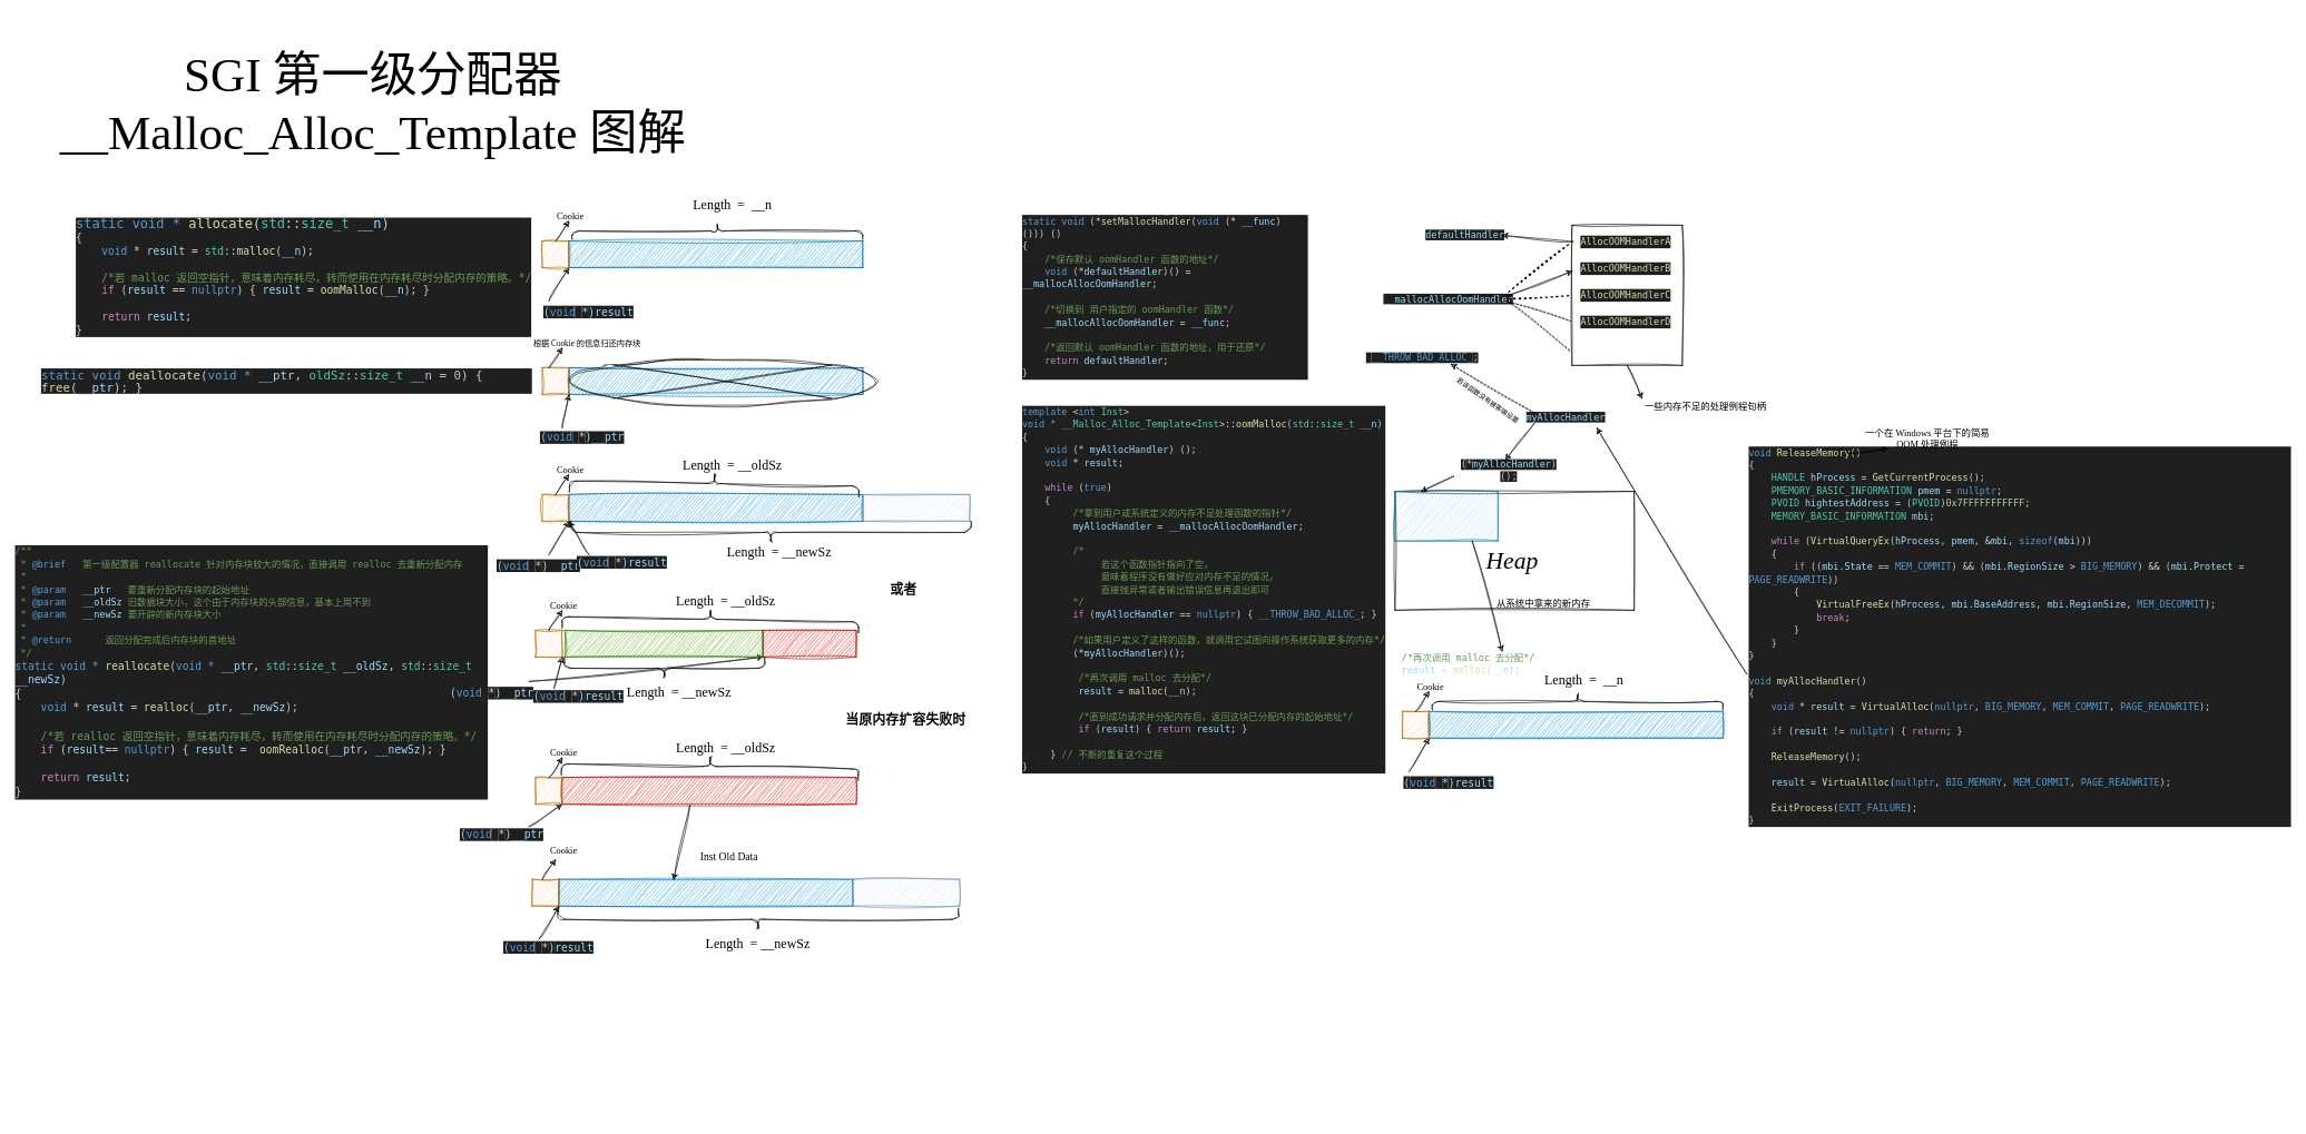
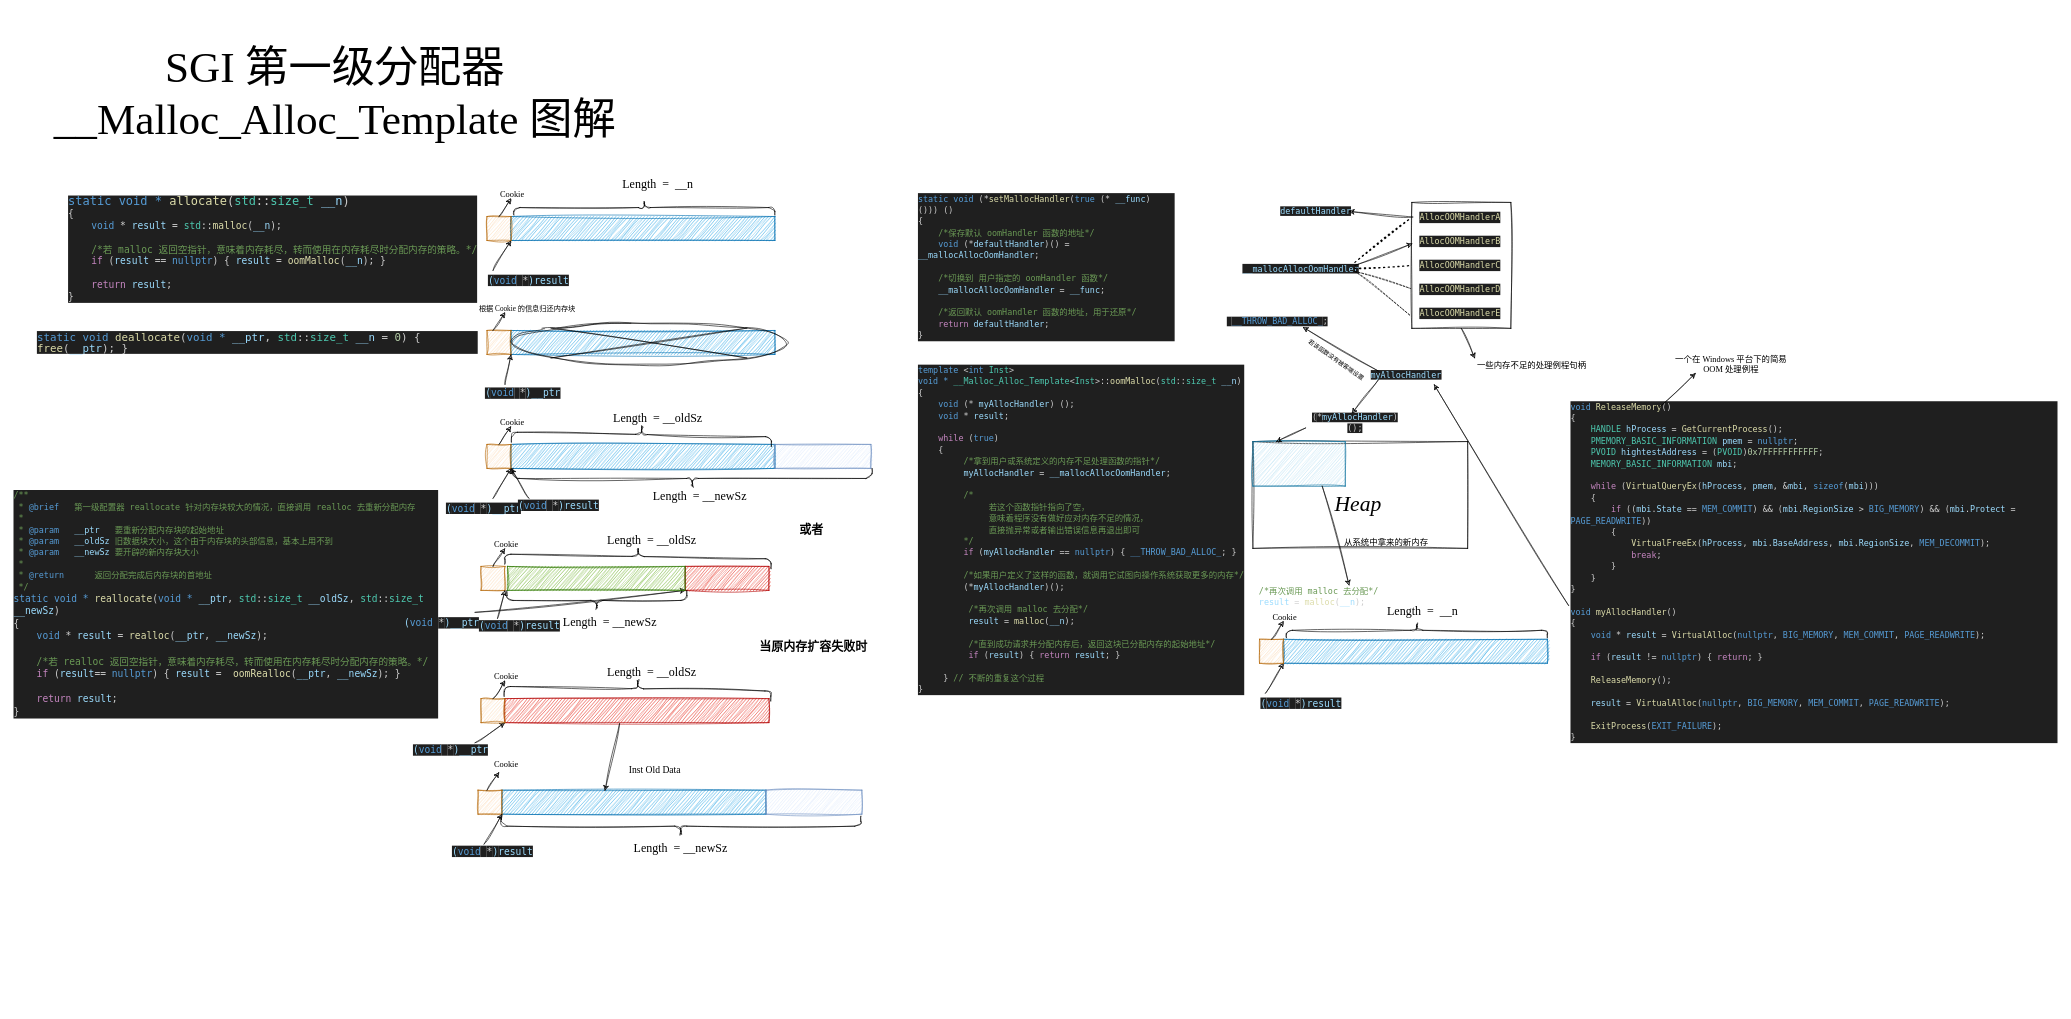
- <mxCell id="68" value="&lt;br&gt;&lt;div style=&quot;color: rgb(204, 204, 204); background-color: rgb(31, 31, 31); font-family: Consolas, 微软雅黑, monospace, Consolas, &amp;quot;Courier New&amp;quot;, monospace; font-weight: normal; font-size: 14px; line-height: 19px;&quot;&gt;&lt;div&gt;&lt;span style=&quot;color: #569cd6;&quot;&gt;static&lt;/span&gt;&lt;span style=&quot;color: #cccccc;&quot;&gt; &lt;/span&gt;&lt;span style=&quot;color: #569cd6;&quot;&gt;void&lt;/span&gt;&lt;span style=&quot;color: #cccccc;&quot;&gt; (&lt;/span&gt;&lt;span style=&quot;color: #d4d4d4;&quot;&gt;*&lt;/span&gt;&lt;span style=&quot;color: #dcdcaa;&quot;&gt;setMallocHandler&lt;/span&gt;&lt;span style=&quot;color: #cccccc;&quot;&gt;(&lt;/span&gt;&lt;span style=&quot;color: #569cd6;&quot;&gt;void&lt;/span&gt;&lt;span style=&quot;color: #cccccc;&quot;&gt; (&lt;/span&gt;&lt;span style=&quot;color: #d4d4d4;&quot;&gt;*&lt;/span&gt;&lt;span style=&quot;color: #cccccc;&quot;&gt; &lt;/span&gt;&lt;span style=&quot;color: #9cdcfe;&quot;&gt;__func&lt;/span&gt;&lt;span style=&quot;color: #cccccc;&quot;&gt;) ())) ()&lt;/span&gt;&lt;/div&gt;&lt;div&gt;&lt;span style=&quot;color: #cccccc;&quot;&gt;{&lt;/span&gt;&lt;/div&gt;&lt;div&gt;&lt;span style=&quot;color: #6a9955;&quot;&gt;&amp;nbsp; &amp;nbsp; /*保存默认 oomHandler 函数的地址*/&lt;/span&gt;&lt;/div&gt;&lt;div&gt;&lt;span style=&quot;color: #cccccc;&quot;&gt;&amp;nbsp; &amp;nbsp; &lt;/span&gt;&lt;span style=&quot;color: #569cd6;&quot;&gt;void&lt;/span&gt;&lt;span style=&quot;color: #cccccc;&quot;&gt; (*&lt;/span&gt;&lt;span style=&quot;color: #9cdcfe;&quot;&gt;defaultHandler&lt;/span&gt;&lt;span style=&quot;color: #cccccc;&quot;&gt;)() &lt;/span&gt;&lt;span style=&quot;color: #d4d4d4;&quot;&gt;=&lt;/span&gt;&lt;span style=&quot;color: #cccccc;&quot;&gt; &lt;/span&gt;&lt;span style=&quot;color: #9cdcfe;&quot;&gt;__mallocAllocOomHandler&lt;/span&gt;&lt;span style=&quot;color: #cccccc;&quot;&gt;;&lt;/span&gt;&lt;/div&gt;&lt;br&gt;&lt;div&gt;&lt;span style=&quot;color: #6a9955;&quot;&gt;&amp;nbsp; &amp;nbsp; /*切换到 用户指定的 oomHandler 函数*/&lt;/span&gt;&lt;/div&gt;&lt;div&gt;&lt;span style=&quot;color: #cccccc;&quot;&gt;&amp;nbsp; &amp;nbsp; &lt;/span&gt;&lt;span style=&quot;color: #9cdcfe;&quot;&gt;__mallocAllocOomHandler&lt;/span&gt;&lt;span style=&quot;color: #cccccc;&quot;&gt; &lt;/span&gt;&lt;span style=&quot;color: #d4d4d4;&quot;&gt;=&lt;/span&gt;&lt;span style=&quot;color: #cccccc;&quot;&gt; &lt;/span&gt;&lt;span style=&quot;color: #9cdcfe;&quot;&gt;__func&lt;/span&gt;&lt;span style=&quot;color: #cccccc;&quot;&gt;;&lt;/span&gt;&lt;/div&gt;&lt;br&gt;&lt;div&gt;&lt;span style=&quot;color: #6a9955;&quot;&gt;&amp;nbsp; &amp;nbsp; /*返回默认 oomHandler 函数的地址，用于还原*/&lt;/span&gt;&lt;/div&gt;&lt;div&gt;&lt;span style=&quot;color: #cccccc;&quot;&gt;&amp;nbsp; &amp;nbsp; &lt;/span&gt;&lt;span style=&quot;color: #c586c0;&quot;&gt;return&lt;/span&gt;&lt;span style=&quot;color: #cccccc;&quot;&gt; &lt;/span&gt;&lt;span style=&quot;color: #9cdcfe;&quot;&gt;defaultHandler&lt;/span&gt;&lt;span style=&quot;color: #cccccc;&quot;&gt;;&lt;/span&gt;&lt;/div&gt;&lt;div&gt;&lt;span style=&quot;color: #cccccc;&quot;&gt;}&lt;/span&gt;&lt;/div&gt;&lt;/div&gt;" style="text;html=1;strokeColor=none;fillColor=none;align=left;verticalAlign=middle;whiteSpace=wrap;rounded=0;hachureGap=4;fontFamily=Georgia;fontSize=16;sketch=1;curveFitting=1;jiggle=2;" parent="1" vertex="1"><mxGeometry x="1528" y="320.48" width="430" height="230" as="geometry" /></mxCell>
+ <mxCell id="68" value="&lt;br&gt;&lt;div style=&quot;color: rgb(204, 204, 204); background-color: rgb(31, 31, 31); font-family: Consolas, 微软雅黑, monospace, Consolas, &amp;quot;Courier New&amp;quot;, monospace; font-weight: normal; font-size: 14px; line-height: 19px;&quot;&gt;&lt;div&gt;&lt;span style=&quot;color: #569cd6;&quot;&gt;static&lt;/span&gt;&lt;span style=&quot;color: #cccccc;&quot;&gt; &lt;/span&gt;&lt;span style=&quot;color: #569cd6;&quot;&gt;void&lt;/span&gt;&lt;span style=&quot;color: #cccccc;&quot;&gt; (&lt;/span&gt;&lt;span style=&quot;color: #d4d4d4;&quot;&gt;*&lt;/span&gt;&lt;span style=&quot;color: #dcdcaa;&quot;&gt;setMallocHandler&lt;/span&gt;&lt;span style=&quot;color: #cccccc;&quot;&gt;(&lt;/span&gt;&lt;span style=&quot;color: #569cd6;&quot;&gt;true&lt;/span&gt;&lt;span style=&quot;color: #cccccc;&quot;&gt; (&lt;/span&gt;&lt;span style=&quot;color: #d4d4d4;&quot;&gt;*&lt;/span&gt;&lt;span style=&quot;color: #cccccc;&quot;&gt; &lt;/span&gt;&lt;span style=&quot;color: #9cdcfe;&quot;&gt;__func&lt;/span&gt;&lt;span style=&quot;color: #cccccc;&quot;&gt;) ())) ()&lt;/span&gt;&lt;/div&gt;&lt;div&gt;&lt;span style=&quot;color: #cccccc;&quot;&gt;{&lt;/span&gt;&lt;/div&gt;&lt;div&gt;&lt;span style=&quot;color: #6a9955;&quot;&gt;&amp;nbsp; &amp;nbsp; /*保存默认 oomHandler 函数的地址*/&lt;/span&gt;&lt;/div&gt;&lt;div&gt;&lt;span style=&quot;color: #cccccc;&quot;&gt;&amp;nbsp; &amp;nbsp; &lt;/span&gt;&lt;span style=&quot;color: #569cd6;&quot;&gt;void&lt;/span&gt;&lt;span style=&quot;color: #cccccc;&quot;&gt; (*&lt;/span&gt;&lt;span style=&quot;color: #9cdcfe;&quot;&gt;defaultHandler&lt;/span&gt;&lt;span style=&quot;color: #cccccc;&quot;&gt;)() &lt;/span&gt;&lt;span style=&quot;color: #d4d4d4;&quot;&gt;=&lt;/span&gt;&lt;span style=&quot;color: #cccccc;&quot;&gt; &lt;/span&gt;&lt;span style=&quot;color: #9cdcfe;&quot;&gt;__mallocAllocOomHandler&lt;/span&gt;&lt;span style=&quot;color: #cccccc;&quot;&gt;;&lt;/span&gt;&lt;/div&gt;&lt;br&gt;&lt;div&gt;&lt;span style=&quot;color: #6a9955;&quot;&gt;&amp;nbsp; &amp;nbsp; /*切换到 用户指定的 oomHandler 函数*/&lt;/span&gt;&lt;/div&gt;&lt;div&gt;&lt;span style=&quot;color: #cccccc;&quot;&gt;&amp;nbsp; &amp;nbsp; &lt;/span&gt;&lt;span style=&quot;color: #9cdcfe;&quot;&gt;__mallocAllocOomHandler&lt;/span&gt;&lt;span style=&quot;color: #cccccc;&quot;&gt; &lt;/span&gt;&lt;span style=&quot;color: #d4d4d4;&quot;&gt;=&lt;/span&gt;&lt;span style=&quot;color: #cccccc;&quot;&gt; &lt;/span&gt;&lt;span style=&quot;color: #9cdcfe;&quot;&gt;__func&lt;/span&gt;&lt;span style=&quot;color: #cccccc;&quot;&gt;;&lt;/span&gt;&lt;/div&gt;&lt;br&gt;&lt;div&gt;&lt;span style=&quot;color: #6a9955;&quot;&gt;&amp;nbsp; &amp;nbsp; /*返回默认 oomHandler 函数的地址，用于还原*/&lt;/span&gt;&lt;/div&gt;&lt;div&gt;&lt;span style=&quot;color: #cccccc;&quot;&gt;&amp;nbsp; &amp;nbsp; &lt;/span&gt;&lt;span style=&quot;color: #c586c0;&quot;&gt;return&lt;/span&gt;&lt;span style=&quot;color: #cccccc;&quot;&gt; &lt;/span&gt;&lt;span style=&quot;color: #9cdcfe;&quot;&gt;defaultHandler&lt;/span&gt;&lt;span style=&quot;color: #cccccc;&quot;&gt;;&lt;/span&gt;&lt;/div&gt;&lt;div&gt;&lt;span style=&quot;color: #cccccc;&quot;&gt;}&lt;/span&gt;&lt;/div&gt;&lt;/div&gt;" style="text;html=1;strokeColor=none;fillColor=none;align=left;verticalAlign=middle;whiteSpace=wrap;rounded=0;hachureGap=4;fontFamily=Georgia;fontSize=16;sketch=1;curveFitting=1;jiggle=2;" parent="1" vertex="1"><mxGeometry x="1528" y="320.48" width="430" height="230" as="geometry" /></mxCell>
+ <mxCell id="73" value="&lt;div style=&quot;color: rgb(204, 204, 204); background-color: rgb(31, 31, 31); font-family: Consolas, 微软雅黑, monospace, Consolas, &amp;quot;Courier New&amp;quot;, monospace; font-size: 14px; line-height: 19px;&quot;&gt;&lt;span style=&quot;color: #dcdcaa;&quot;&gt;AllocOOMHandlerE&lt;/span&gt;&lt;/div&gt;" style="text;html=1;strokeColor=none;fillColor=none;align=center;verticalAlign=middle;whiteSpace=wrap;rounded=0;hachureGap=4;fontFamily=Georgia;fontSize=16;sketch=1;curveFitting=1;jiggle=2;" parent="1" vertex="1"><mxGeometry x="2355.5" y="507" width="155" height="30" as="geometry" /></mxCell>
- <mxCell id="7" value="&lt;div style=&quot;color: rgb(204, 204, 204); background-color: rgb(31, 31, 31); font-family: Consolas, 微软雅黑, monospace, Consolas, &amp;quot;Courier New&amp;quot;, monospace; line-height: 19px;&quot;&gt;&lt;font style=&quot;font-size: 18px;&quot;&gt;&lt;span style=&quot;color: rgb(86, 156, 214);&quot;&gt;static&lt;/span&gt; &lt;span style=&quot;color: rgb(86, 156, 214);&quot;&gt;void&lt;/span&gt; &lt;span style=&quot;color: rgb(220, 220, 170);&quot;&gt;deallocate&lt;/span&gt;(&lt;span style=&quot;color: rgb(86, 156, 214);&quot;&gt;void&lt;/span&gt; &lt;span style=&quot;color: rgb(86, 156, 214);&quot;&gt;*&lt;/span&gt; &lt;span style=&quot;color: rgb(156, 220, 254);&quot;&gt;__ptr&lt;/span&gt;, &lt;span style=&quot;color: rgb(78, 201, 176);&quot;&gt;oldSz&lt;/span&gt;::&lt;span style=&quot;color: rgb(78, 201, 176);&quot;&gt;size_t&lt;/span&gt; &lt;span style=&quot;color: rgb(156, 220, 254);&quot;&gt;__n&lt;/span&gt; &lt;span style=&quot;color: rgb(212, 212, 212);&quot;&gt;=&lt;/span&gt; &lt;span style=&quot;color: rgb(181, 206, 168);&quot;&gt;0&lt;/span&gt;) { &lt;span style=&quot;color: rgb(220, 220, 170);&quot;&gt;free&lt;/span&gt;(&lt;span style=&quot;color: rgb(156, 220, 254);&quot;&gt;__ptr&lt;/span&gt;); }&lt;/font&gt;&lt;br&gt;&lt;/div&gt;" style="text;html=1;align=left;verticalAlign=middle;whiteSpace=wrap;rounded=0;hachureGap=4;fontFamily=Georgia;fontSize=20;sketch=1;curveFitting=1;jiggle=2;" parent="1" vertex="1"><mxGeometry x="59" y="539.72" width="737" height="61.52" as="geometry" /></mxCell>
+ <mxCell id="7" value="&lt;div style=&quot;color: rgb(204, 204, 204); background-color: rgb(31, 31, 31); font-family: Consolas, 微软雅黑, monospace, Consolas, &amp;quot;Courier New&amp;quot;, monospace; line-height: 19px;&quot;&gt;&lt;font style=&quot;font-size: 18px;&quot;&gt;&lt;span style=&quot;color: rgb(86, 156, 214);&quot;&gt;static&lt;/span&gt; &lt;span style=&quot;color: rgb(86, 156, 214);&quot;&gt;void&lt;/span&gt; &lt;span style=&quot;color: rgb(220, 220, 170);&quot;&gt;deallocate&lt;/span&gt;(&lt;span style=&quot;color: rgb(86, 156, 214);&quot;&gt;void&lt;/span&gt; &lt;span style=&quot;color: rgb(86, 156, 214);&quot;&gt;*&lt;/span&gt; &lt;span style=&quot;color: rgb(156, 220, 254);&quot;&gt;__ptr&lt;/span&gt;, &lt;span style=&quot;color: rgb(78, 201, 176);&quot;&gt;std&lt;/span&gt;::&lt;span style=&quot;color: rgb(78, 201, 176);&quot;&gt;size_t&lt;/span&gt; &lt;span style=&quot;color: rgb(156, 220, 254);&quot;&gt;__n&lt;/span&gt; &lt;span style=&quot;color: rgb(212, 212, 212);&quot;&gt;=&lt;/span&gt; &lt;span style=&quot;color: rgb(181, 206, 168);&quot;&gt;0&lt;/span&gt;) { &lt;span style=&quot;color: rgb(220, 220, 170);&quot;&gt;free&lt;/span&gt;(&lt;span style=&quot;color: rgb(156, 220, 254);&quot;&gt;__ptr&lt;/span&gt;); }&lt;/font&gt;&lt;br&gt;&lt;/div&gt;" style="text;html=1;align=left;verticalAlign=middle;whiteSpace=wrap;rounded=0;hachureGap=4;fontFamily=Georgia;fontSize=20;sketch=1;curveFitting=1;jiggle=2;" parent="1" vertex="1"><mxGeometry x="59" y="539.72" width="737" height="61.52" as="geometry" /></mxCell>
- <mxCell id="105" value="" style="endArrow=classic;html=1;hachureGap=4;fontFamily=Architects Daughter;fontSource=https%3A%2F%2Ffonts.googleapis.com%2Fcss%3Ffamily%3DArchitects%2BDaughter;fontSize=16;exitX=0;exitY=0.25;exitDx=0;exitDy=0;entryX=0.75;entryY=1;entryDx=0;entryDy=0;sketch=1;curveFitting=1;jiggle=2;dashed=1;" parent="1" source="87" target="106" edge="1"><mxGeometry width="50" height="50" relative="1" as="geometry"><mxPoint x="2187" y="596" as="sourcePoint" /><mxPoint x="2242" y="590" as="targetPoint" /></mxGeometry></mxCell>
+ <mxCell id="105" value="" style="endArrow=classic;html=1;hachureGap=4;fontFamily=Architects Daughter;fontSource=https%3A%2F%2Ffonts.googleapis.com%2Fcss%3Ffamily%3DArchitects%2BDaughter;fontSize=16;exitX=0;exitY=0.25;exitDx=0;exitDy=0;entryX=0.75;entryY=1;entryDx=0;entryDy=0;sketch=1;curveFitting=1;jiggle=2;" parent="1" source="87" target="106" edge="1"><mxGeometry width="50" height="50" relative="1" as="geometry"><mxPoint x="2187" y="596" as="sourcePoint" /><mxPoint x="2242" y="590" as="targetPoint" /></mxGeometry></mxCell>
- <mxCell id="110" value="&lt;font style=&quot;font-size: 14px;&quot; face=&quot;Georgia&quot;&gt;一个在 Windows 平台下的简易 OOM 处理例程&lt;/font&gt;" style="text;html=1;strokeColor=none;fillColor=none;align=center;verticalAlign=middle;whiteSpace=wrap;rounded=0;hachureGap=4;fontFamily=Architects Daughter;fontSource=https%3A%2F%2Ffonts.googleapis.com%2Fcss%3Ffamily%3DArchitects%2BDaughter;fontSize=10;sketch=1;curveFitting=1;jiggle=2;" parent="1" vertex="1"><mxGeometry x="2781" y="642" width="209" height="30" as="geometry" /></mxCell>
+ <mxCell id="110" value="&lt;font style=&quot;font-size: 14px;&quot; face=&quot;Georgia&quot;&gt;一个在 Windows 平台下的简易 OOM 处理例程&lt;/font&gt;" style="text;html=1;strokeColor=none;fillColor=none;align=center;verticalAlign=middle;whiteSpace=wrap;rounded=0;hachureGap=4;fontFamily=Architects Daughter;fontSource=https%3A%2F%2Ffonts.googleapis.com%2Fcss%3Ffamily%3DArchitects%2BDaughter;fontSize=10;sketch=1;curveFitting=1;jiggle=2;" parent="1" vertex="1"><mxGeometry x="2781" y="592" width="209" height="30" as="geometry" /></mxCell>
